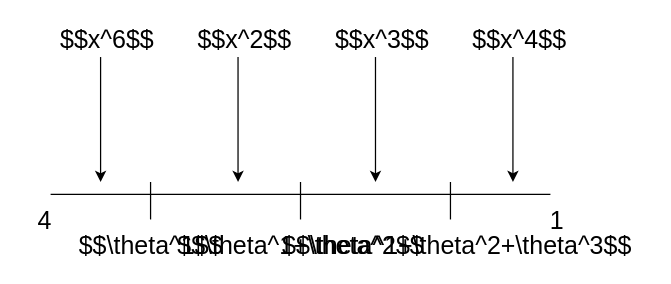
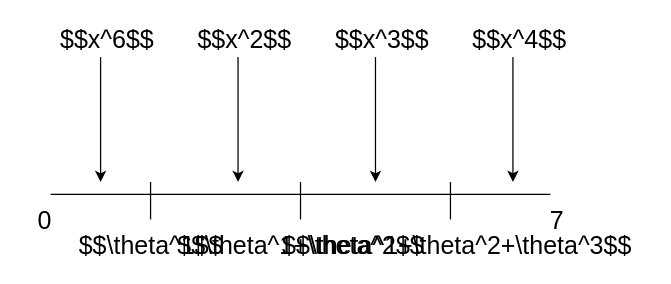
- <mxCell id="6" value="&lt;font style=&quot;font-size: 20px&quot;&gt;4&lt;/font&gt;" style="text;html=1;align=center;verticalAlign=middle;resizable=0;points=[];autosize=1;" parent="1" vertex="1"><mxGeometry x="20" y="165" width="30" height="20" as="geometry" /></mxCell>
+ <mxCell id="6" value="&lt;font style=&quot;font-size: 20px&quot;&gt;0&lt;/font&gt;" style="text;html=1;align=center;verticalAlign=middle;resizable=0;points=[];autosize=1;" parent="1" vertex="1"><mxGeometry x="20" y="165" width="30" height="20" as="geometry" /></mxCell>
- <mxCell id="7" value="&lt;font style=&quot;font-size: 20px&quot;&gt;1&lt;/font&gt;" style="text;html=1;align=center;verticalAlign=middle;resizable=0;points=[];autosize=1;" parent="1" vertex="1"><mxGeometry x="430" y="165" width="30" height="20" as="geometry" /></mxCell>
+ <mxCell id="7" value="&lt;font style=&quot;font-size: 20px&quot;&gt;7&lt;/font&gt;" style="text;html=1;align=center;verticalAlign=middle;resizable=0;points=[];autosize=1;" parent="1" vertex="1"><mxGeometry x="430" y="165" width="30" height="20" as="geometry" /></mxCell>
